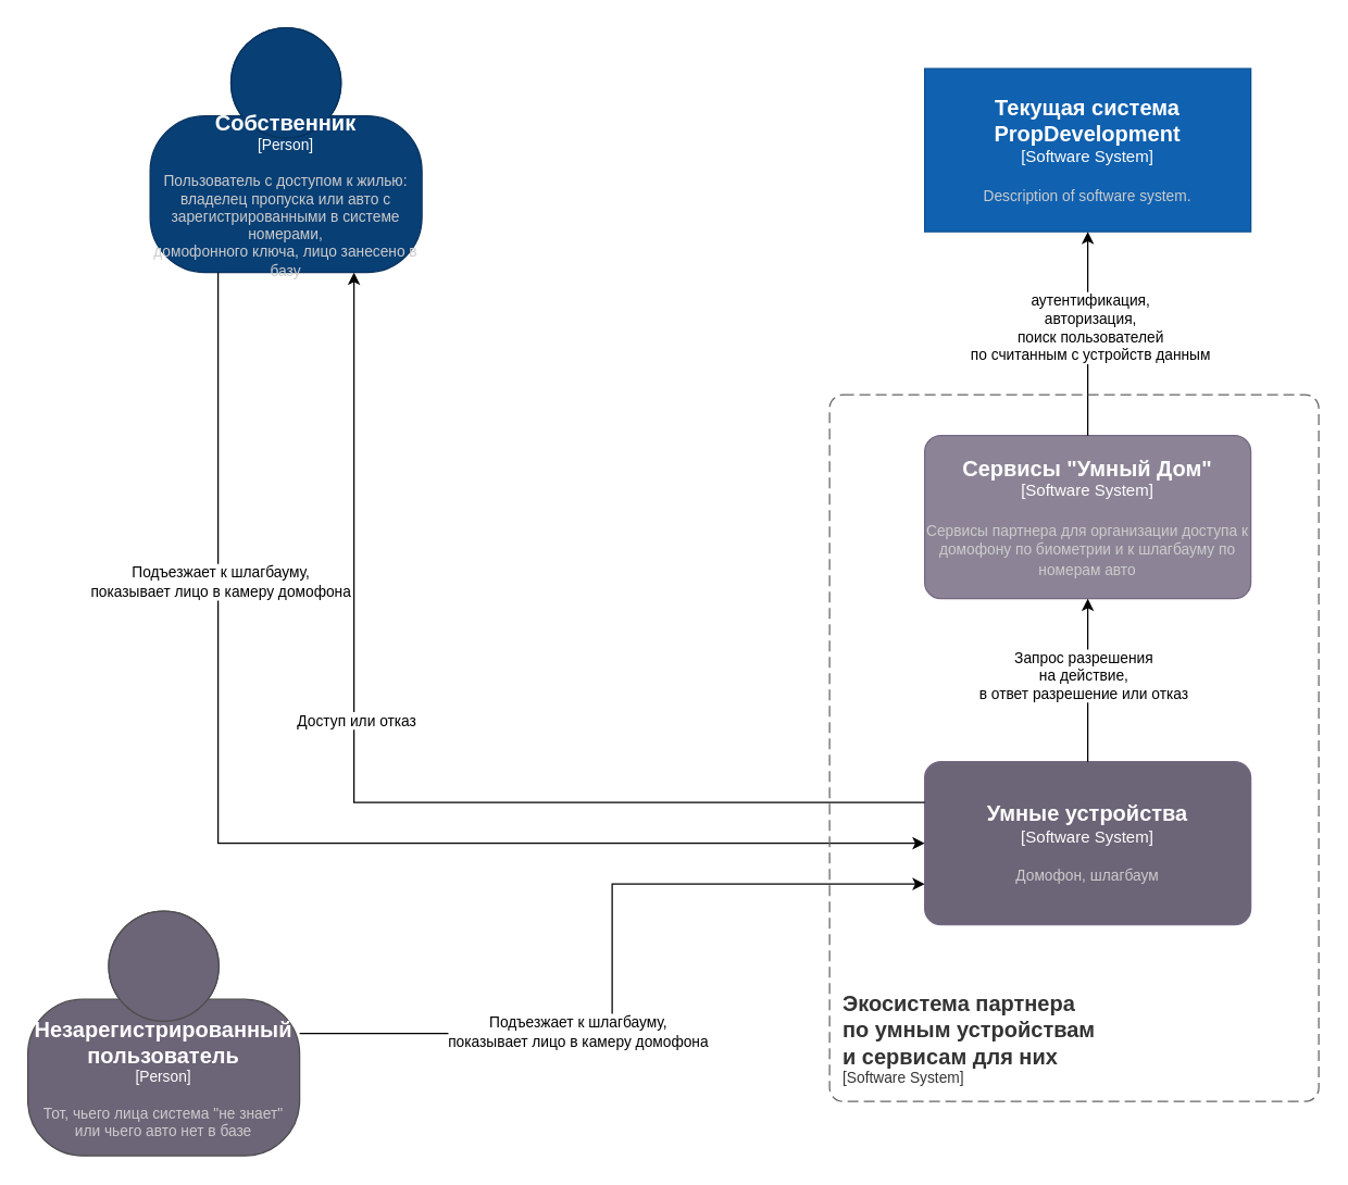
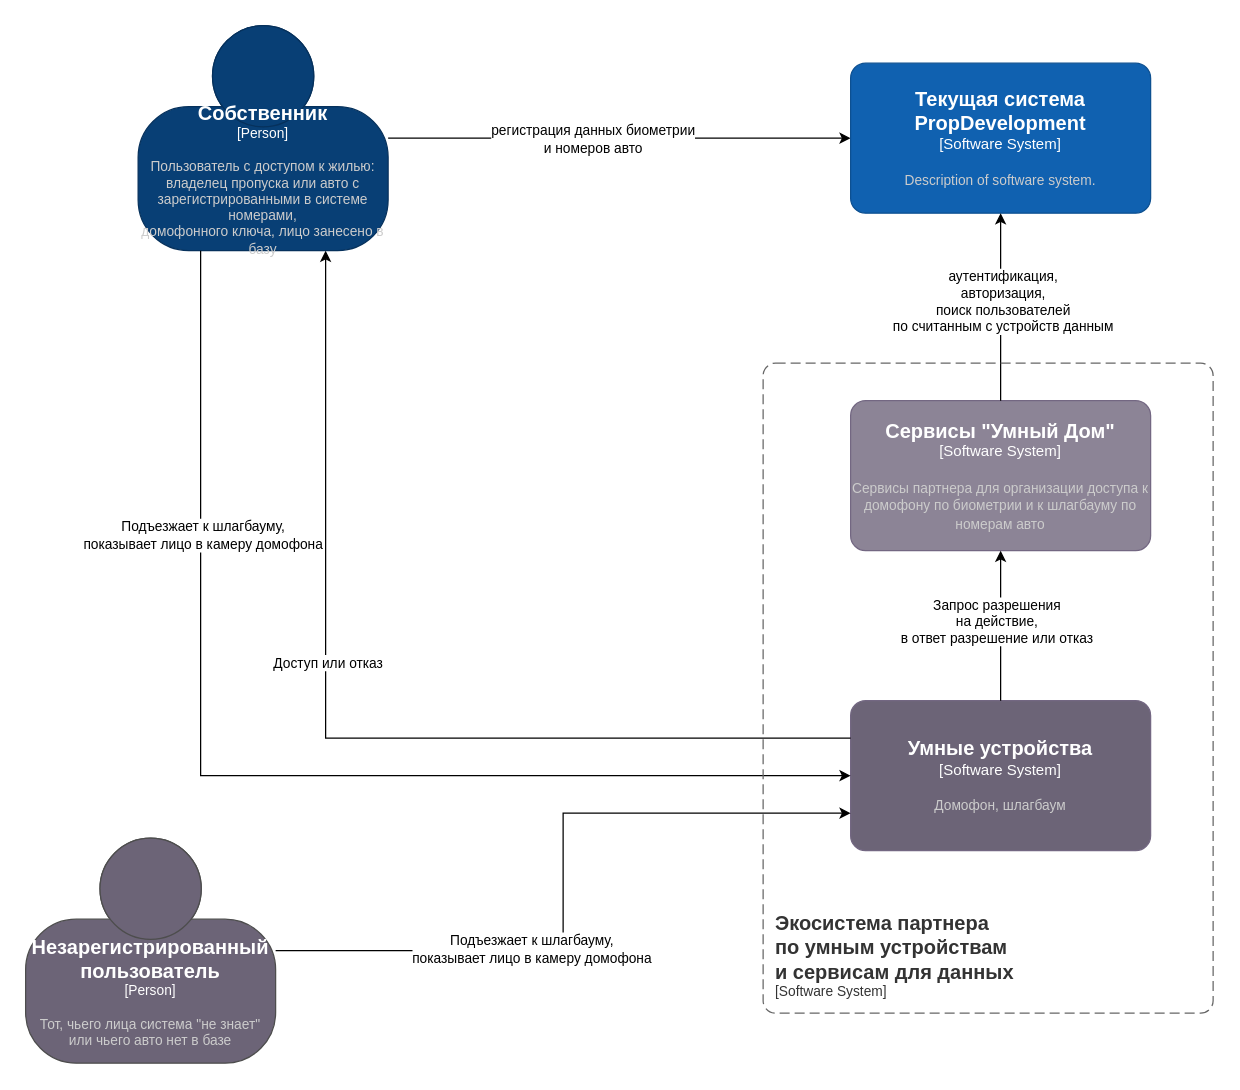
+ <mxCell id="2" style="edgeStyle=orthogonalEdgeStyle;rounded=0;orthogonalLoop=1;jettySize=auto;html=1;exitX=1;exitY=0.5;exitDx=0;exitDy=0;exitPerimeter=0;" parent="1" source="4" target="6" edge="1"><mxGeometry relative="1" as="geometry" /></mxCell>
+ <mxCell id="3" value="регистрация данных биометрии&lt;br&gt;и номеров авто" style="edgeLabel;html=1;align=center;verticalAlign=middle;resizable=0;points=[];" parent="2" vertex="1" connectable="0"><mxGeometry x="-0.498" y="-1" relative="1" as="geometry"><mxPoint x="70" y="-1" as="offset" /></mxGeometry></mxCell>
- <mxCell id="6" value="&lt;font style=&quot;font-size: 16px&quot;&gt;&lt;b&gt;Текущая система PropDevelopment&lt;/b&gt;&lt;/font&gt;&lt;div&gt;[Software System]&lt;/div&gt;&lt;br&gt;&lt;div&gt;&lt;font style=&quot;font-size: 11px&quot;&gt;&lt;font color=&quot;#cccccc&quot;&gt;Description of software system.&lt;/font&gt;&lt;/div&gt;" style="whiteSpace=wrap;html=1;labelBackgroundColor=none;fillColor=#1061B0;fontColor=#ffffff;align=center;arcSize=10;strokeColor=#0D5091;metaEdit=1;resizable=0;points=[[0.25,0,0],[0.5,0,0],[0.75,0,0],[1,0.25,0],[1,0.5,0],[1,0.75,0],[0.75,1,0],[0.5,1,0],[0.25,1,0],[0,0.75,0],[0,0.5,0],[0,0.25,0]];rounded=0;" parent="1" vertex="1"><mxGeometry x="680" y="50" width="240" height="120" as="geometry" /></mxCell>
+ <mxCell id="6" value="&lt;font style=&quot;font-size: 16px&quot;&gt;&lt;b&gt;Текущая система PropDevelopment&lt;/b&gt;&lt;/font&gt;&lt;div&gt;[Software System]&lt;/div&gt;&lt;br&gt;&lt;div&gt;&lt;font style=&quot;font-size: 11px&quot;&gt;&lt;font color=&quot;#cccccc&quot;&gt;Description of software system.&lt;/font&gt;&lt;/div&gt;" style="rounded=1;whiteSpace=wrap;html=1;labelBackgroundColor=none;fillColor=#1061B0;fontColor=#ffffff;align=center;arcSize=10;strokeColor=#0D5091;metaEdit=1;resizable=0;points=[[0.25,0,0],[0.5,0,0],[0.75,0,0],[1,0.25,0],[1,0.5,0],[1,0.75,0],[0.75,1,0],[0.5,1,0],[0.25,1,0],[0,0.75,0],[0,0.5,0],[0,0.25,0]];" parent="1" vertex="1"><mxGeometry x="680" y="50" width="240" height="120" as="geometry" /></mxCell>
- <mxCell id="14" value="&lt;font style=&quot;font-size: 16px&quot;&gt;&lt;b&gt;&lt;div style=&quot;text-align: left&quot;&gt;Экосистема партнера &#10;по умным устройствам &#10;и сервисам для них&lt;/div&gt;&lt;/b&gt;&lt;/font&gt;&lt;div style=&quot;text-align: left&quot;&gt;[Software System]&lt;/div&gt;" style="rounded=1;fontSize=11;whiteSpace=wrap;html=1;dashed=1;arcSize=20;fillColor=none;strokeColor=#666666;fontColor=#333333;labelBackgroundColor=none;align=left;verticalAlign=bottom;labelBorderColor=none;spacingTop=0;spacing=10;dashPattern=8 4;metaEdit=1;rotatable=0;perimeter=rectanglePerimeter;noLabel=0;labelPadding=0;allowArrows=0;connectable=0;expand=0;recursiveResize=0;editable=1;pointerEvents=0;absoluteArcSize=1;points=[[0.25,0,0],[0.5,0,0],[0.75,0,0],[1,0.25,0],[1,0.5,0],[1,0.75,0],[0.75,1,0],[0.5,1,0],[0.25,1,0],[0,0.75,0],[0,0.5,0],[0,0.25,0]];" parent="1" vertex="1"><mxGeometry x="610" y="290" width="360" height="520" as="geometry" /></mxCell>
+ <mxCell id="14" value="&lt;font style=&quot;font-size: 16px&quot;&gt;&lt;b&gt;&lt;div style=&quot;text-align: left&quot;&gt;Экосистема партнера &#10;по умным устройствам &#10;и сервисам для данных&lt;/div&gt;&lt;/b&gt;&lt;/font&gt;&lt;div style=&quot;text-align: left&quot;&gt;[Software System]&lt;/div&gt;" style="rounded=1;fontSize=11;whiteSpace=wrap;html=1;dashed=1;arcSize=20;fillColor=none;strokeColor=#666666;fontColor=#333333;labelBackgroundColor=none;align=left;verticalAlign=bottom;labelBorderColor=none;spacingTop=0;spacing=10;dashPattern=8 4;metaEdit=1;rotatable=0;perimeter=rectanglePerimeter;noLabel=0;labelPadding=0;allowArrows=0;connectable=0;expand=0;recursiveResize=0;editable=1;pointerEvents=0;absoluteArcSize=1;points=[[0.25,0,0],[0.5,0,0],[0.75,0,0],[1,0.25,0],[1,0.5,0],[1,0.75,0],[0.75,1,0],[0.5,1,0],[0.25,1,0],[0,0.75,0],[0,0.5,0],[0,0.25,0]];" parent="1" vertex="1"><mxGeometry x="610" y="290" width="360" height="520" as="geometry" /></mxCell>
